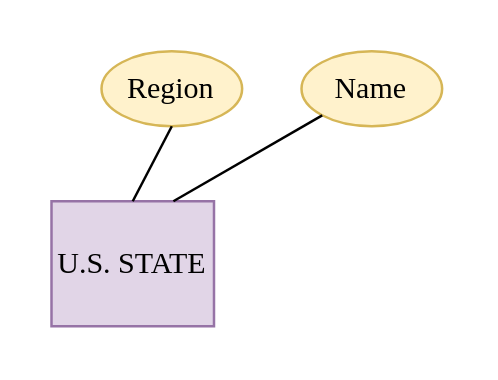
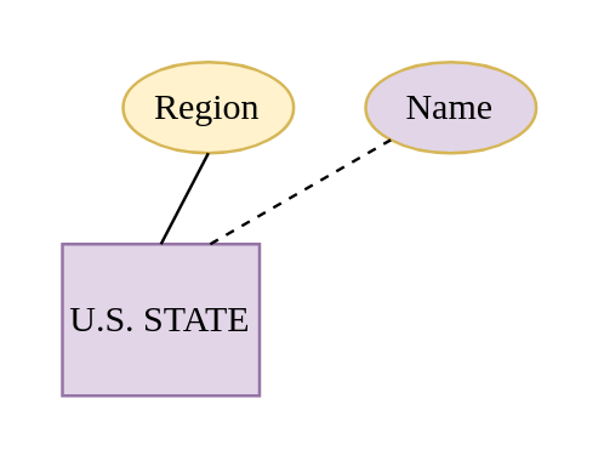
- <mxCell id="3" value="&lt;font face=&quot;Times New Roman&quot;&gt;Name&lt;/font&gt;" style="ellipse;whiteSpace=wrap;html=1;align=center;fillColor=#fff2cc;strokeColor=#d6b656;" vertex="1" parent="1"><mxGeometry x="120" y="20" width="56.25" height="30" as="geometry" /></mxCell>
+ <mxCell id="3" value="&lt;font face=&quot;Times New Roman&quot;&gt;Name&lt;/font&gt;" style="ellipse;whiteSpace=wrap;html=1;align=center;fillColor=#e1d5e7;strokeColor=#d6b656;" vertex="1" parent="1"><mxGeometry x="120" y="20" width="56.25" height="30" as="geometry" /></mxCell>
- <mxCell id="4" value="" style="endArrow=none;html=1;rounded=0;entryX=0;entryY=1;entryDx=0;entryDy=0;exitX=0.75;exitY=0;exitDx=0;exitDy=0;" edge="1" parent="1" source="2" target="3"><mxGeometry relative="1" as="geometry"><mxPoint x="-10" y="100" as="sourcePoint" /><mxPoint x="150" y="100" as="targetPoint" /></mxGeometry></mxCell>
+ <mxCell id="4" value="" style="endArrow=none;html=1;rounded=0;entryX=0;entryY=1;entryDx=0;entryDy=0;exitX=0.75;exitY=0;exitDx=0;exitDy=0;dashed=1;" edge="1" parent="1" source="2" target="3"><mxGeometry relative="1" as="geometry"><mxPoint x="-10" y="100" as="sourcePoint" /><mxPoint x="150" y="100" as="targetPoint" /></mxGeometry></mxCell>
